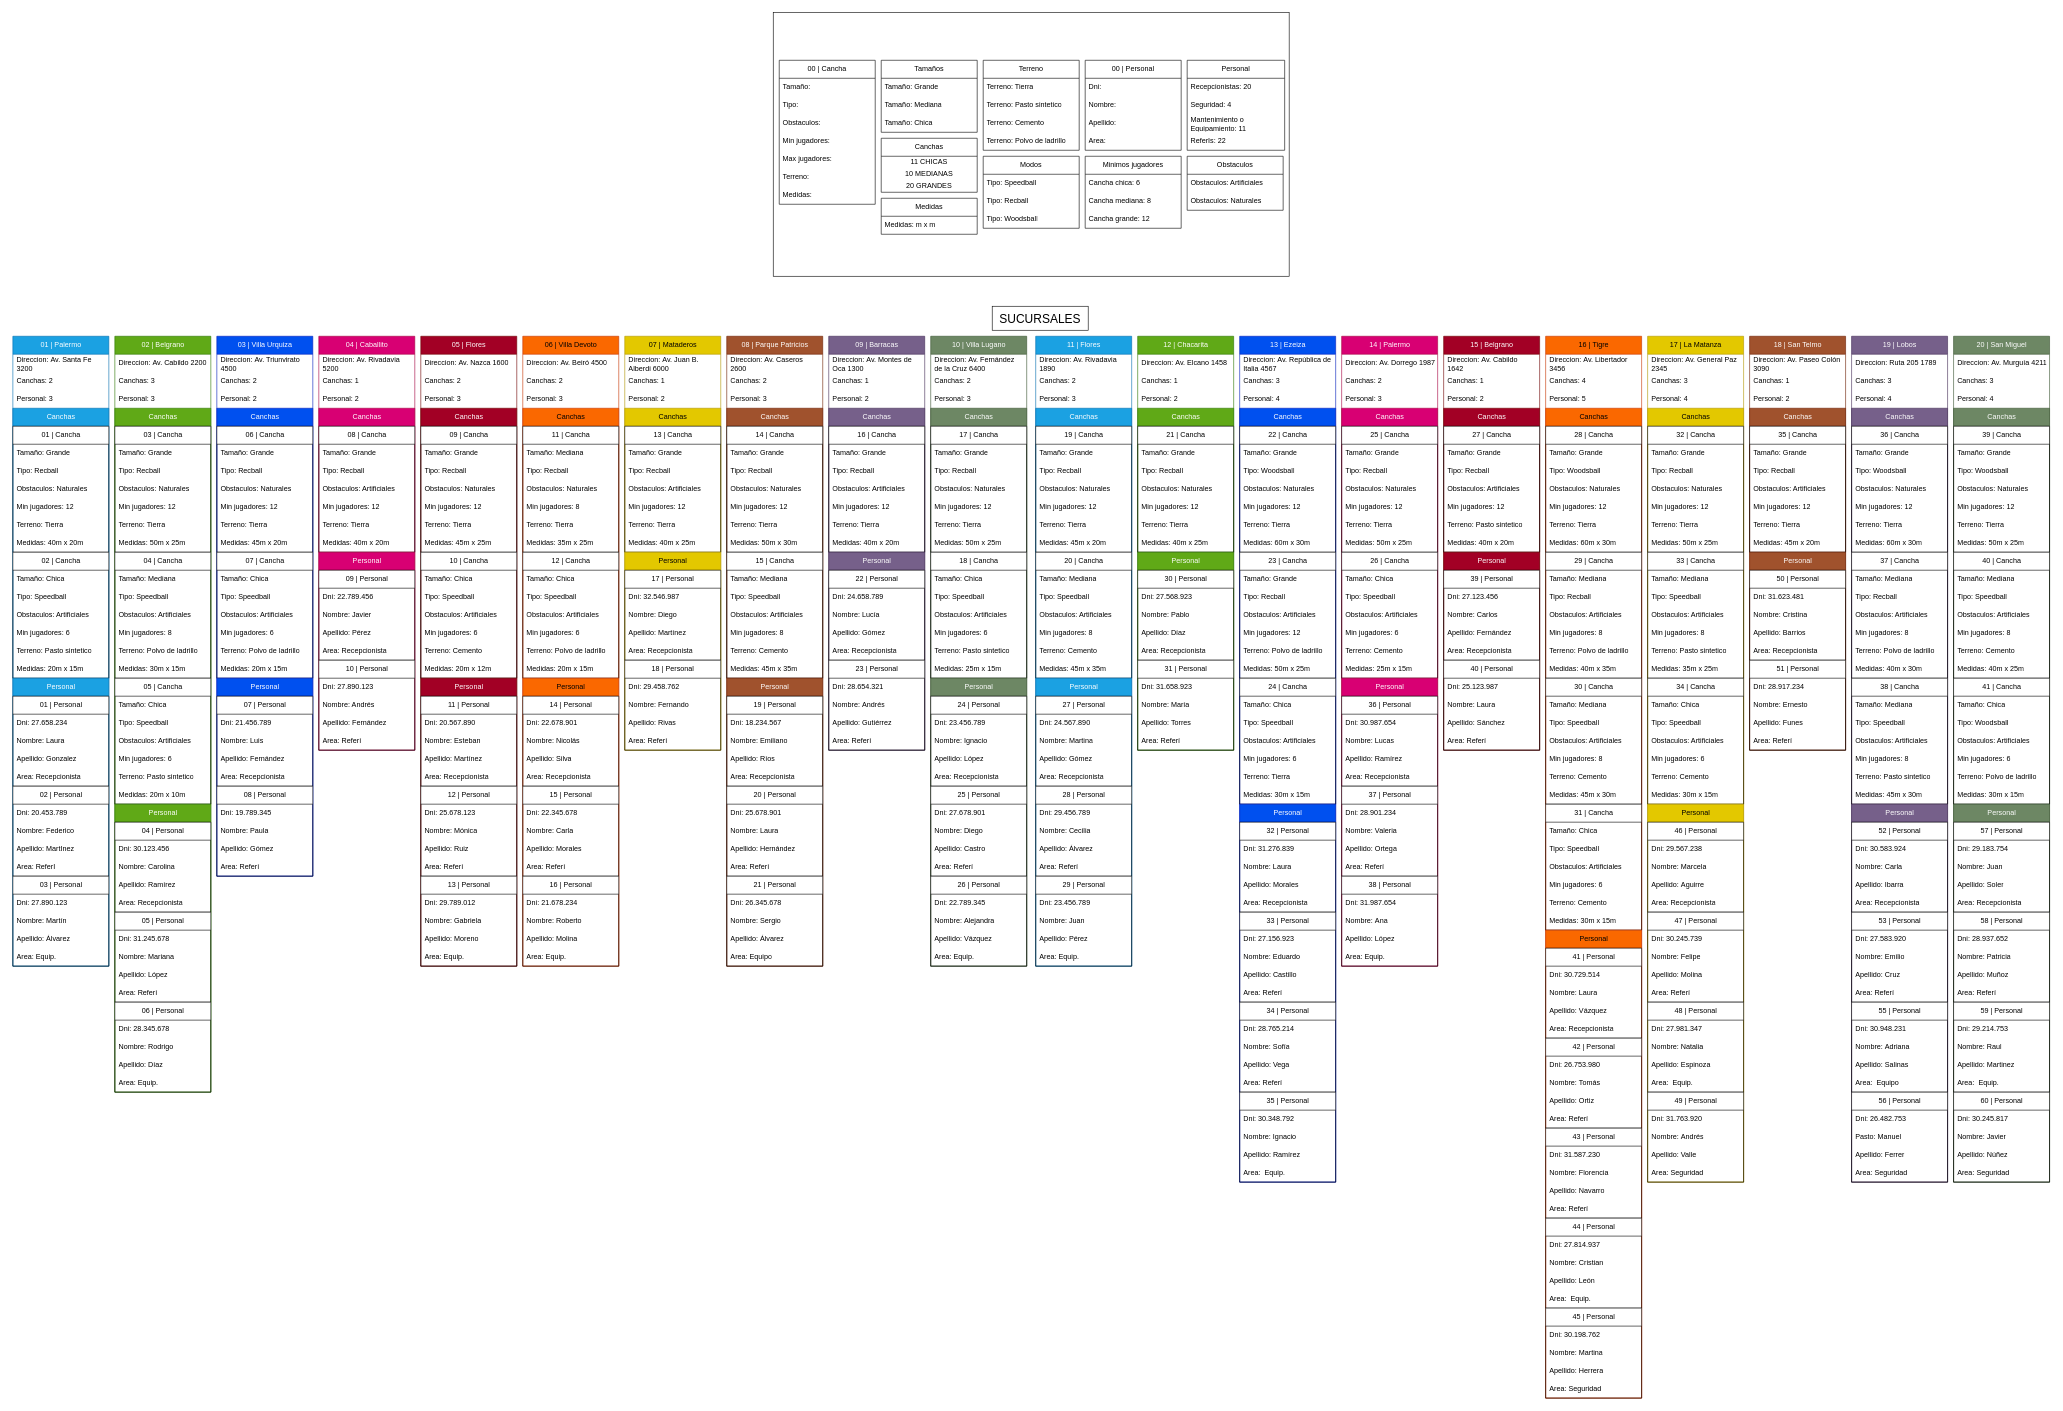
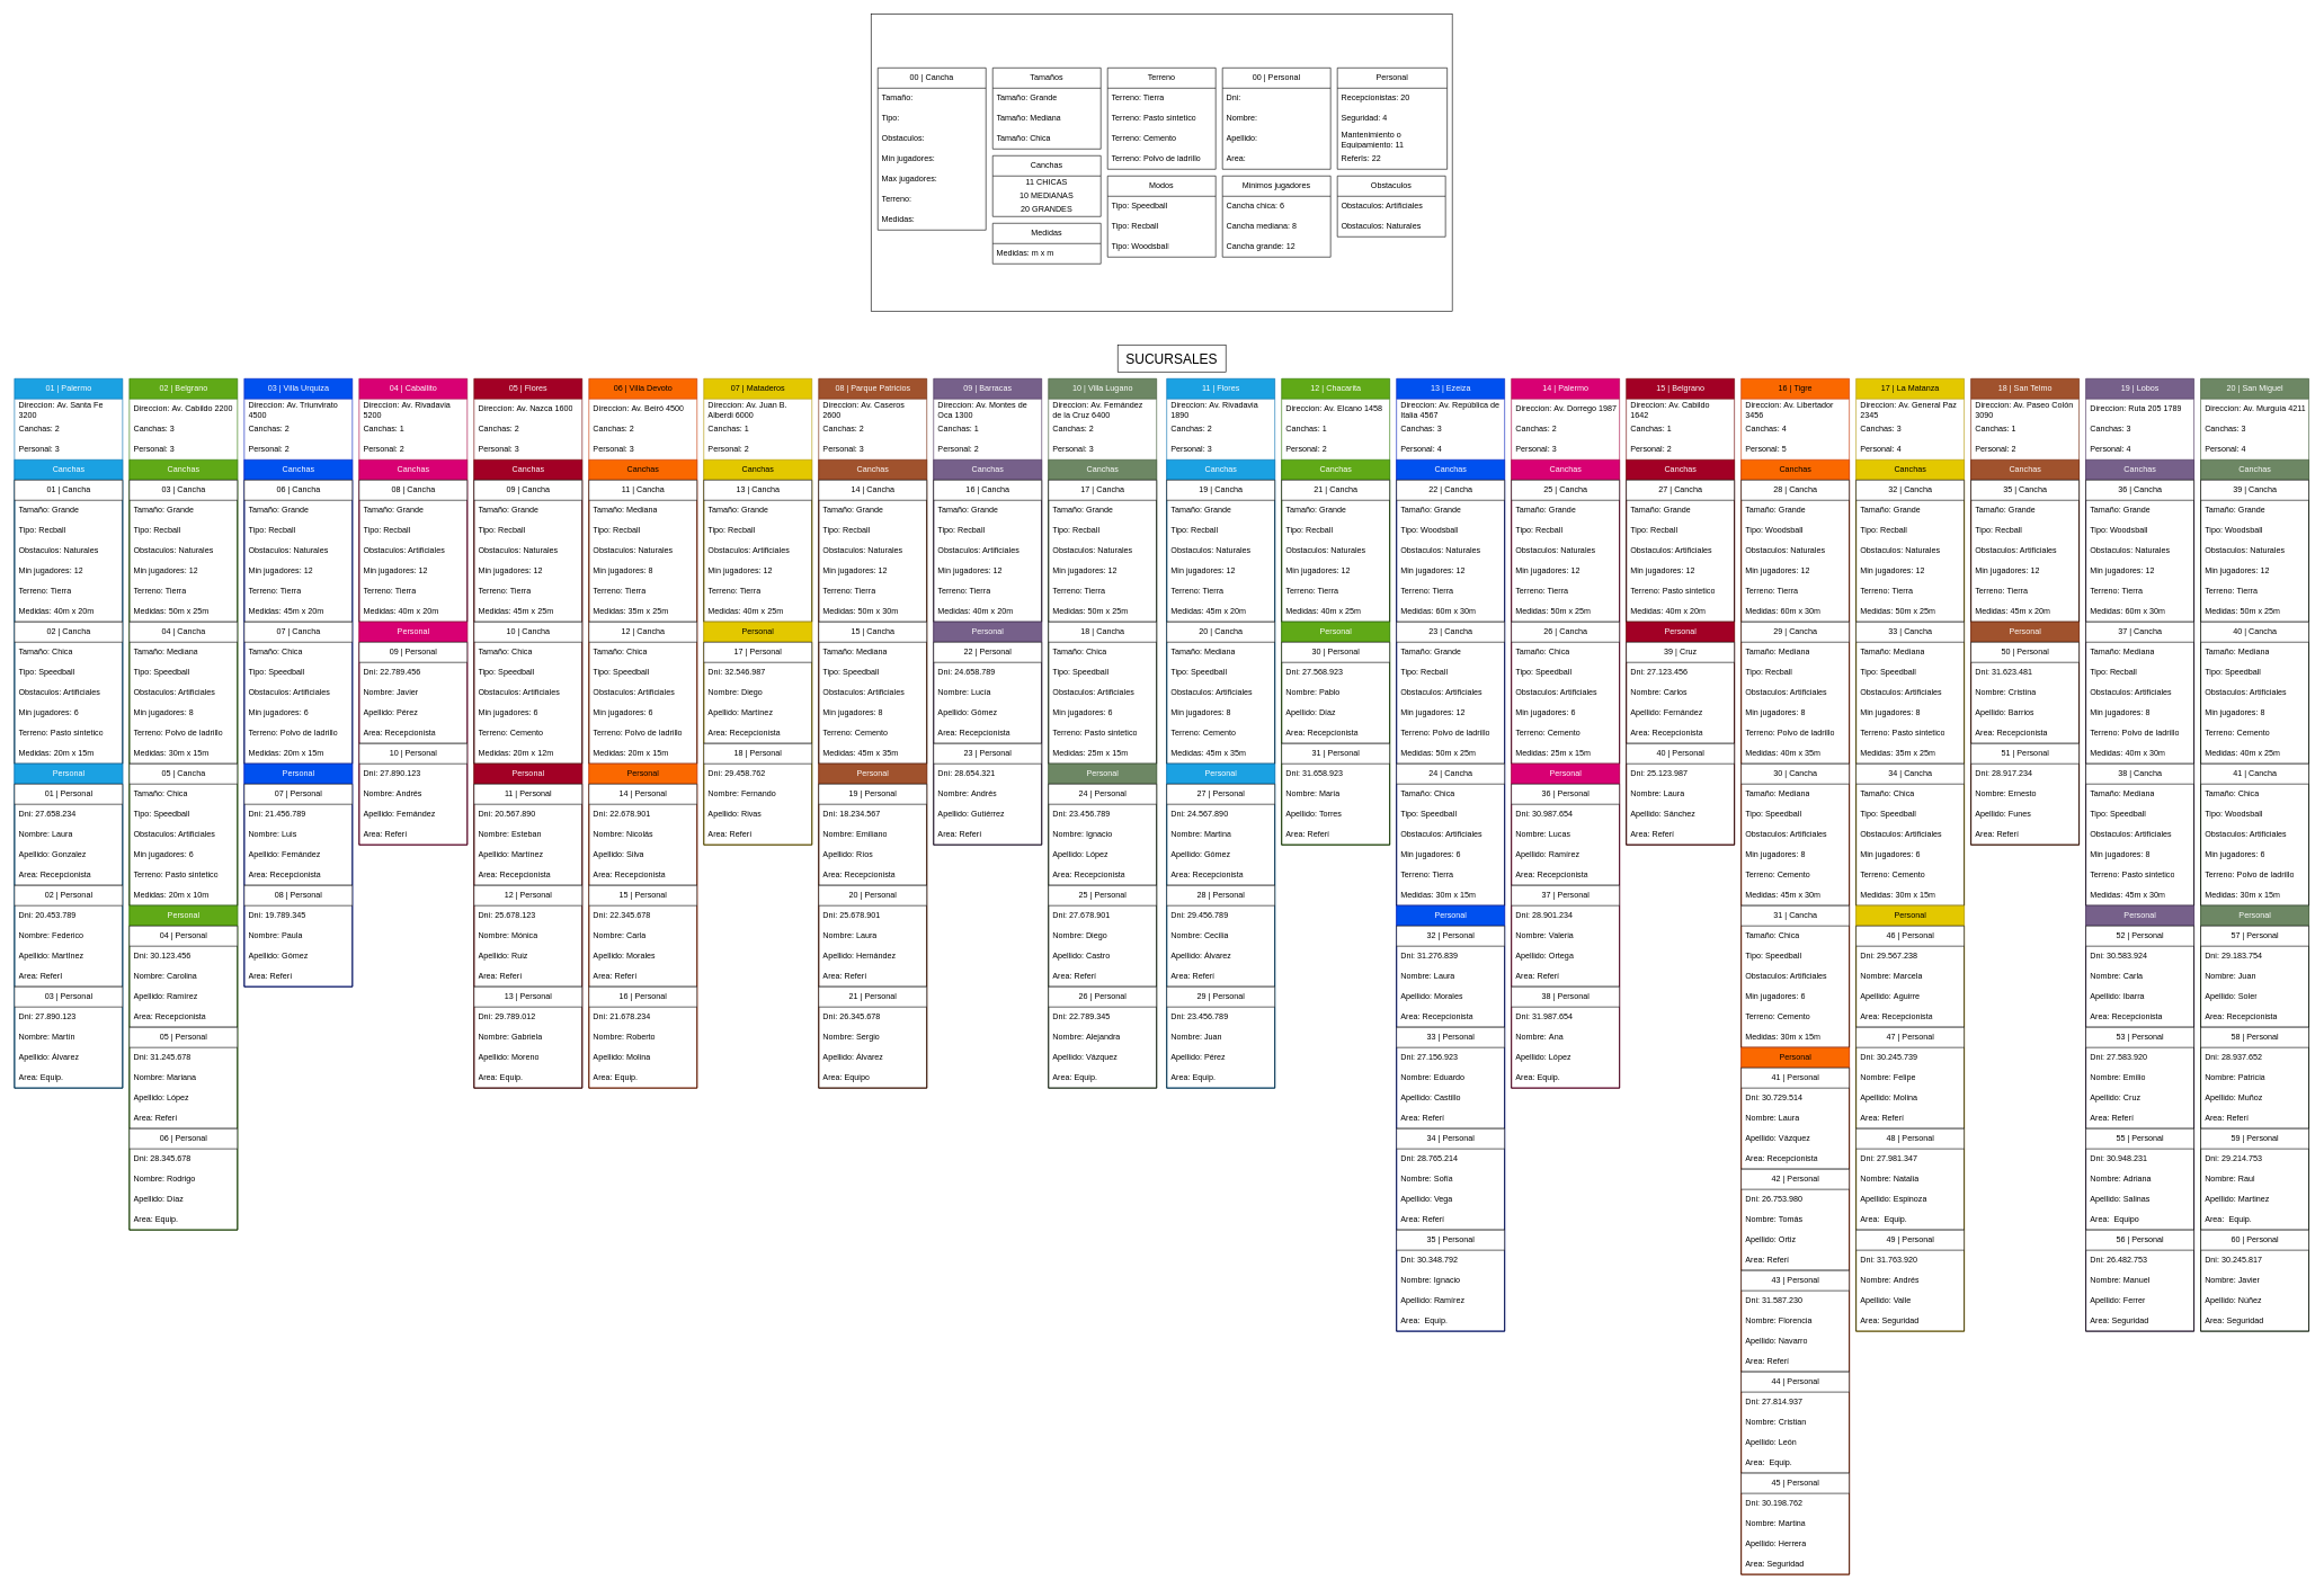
- <mxCell id="473" value="39 | Personal" style="swimlane;fontStyle=0;childLayout=stackLayout;horizontal=1;startSize=30;horizontalStack=0;resizeParent=1;resizeParentMax=0;resizeLast=0;collapsible=1;marginBottom=0;whiteSpace=wrap;html=1;" parent="472" vertex="1"><mxGeometry y="30" width="160" height="150" as="geometry"><mxRectangle y="30" width="160" height="30" as="alternateBounds" /></mxGeometry></mxCell>
+ <mxCell id="473" value="39 | Cruz" style="swimlane;fontStyle=0;childLayout=stackLayout;horizontal=1;startSize=30;horizontalStack=0;resizeParent=1;resizeParentMax=0;resizeLast=0;collapsible=1;marginBottom=0;whiteSpace=wrap;html=1;" parent="472" vertex="1"><mxGeometry y="30" width="160" height="150" as="geometry"><mxRectangle y="30" width="160" height="30" as="alternateBounds" /></mxGeometry></mxCell>
- <mxCell id="656" value="Pasto:&amp;nbsp;Manuel" style="text;strokeColor=none;fillColor=none;align=left;verticalAlign=middle;spacingLeft=4;spacingRight=4;overflow=hidden;points=[[0,0.5],[1,0.5]];portConstraint=eastwest;rotatable=0;whiteSpace=wrap;html=1;" parent="654" vertex="1"><mxGeometry y="60" width="160" height="30" as="geometry" /></mxCell>
+ <mxCell id="656" value="Nombre:&amp;nbsp;Manuel" style="text;strokeColor=none;fillColor=none;align=left;verticalAlign=middle;spacingLeft=4;spacingRight=4;overflow=hidden;points=[[0,0.5],[1,0.5]];portConstraint=eastwest;rotatable=0;whiteSpace=wrap;html=1;" parent="654" vertex="1"><mxGeometry y="60" width="160" height="30" as="geometry" /></mxCell>
